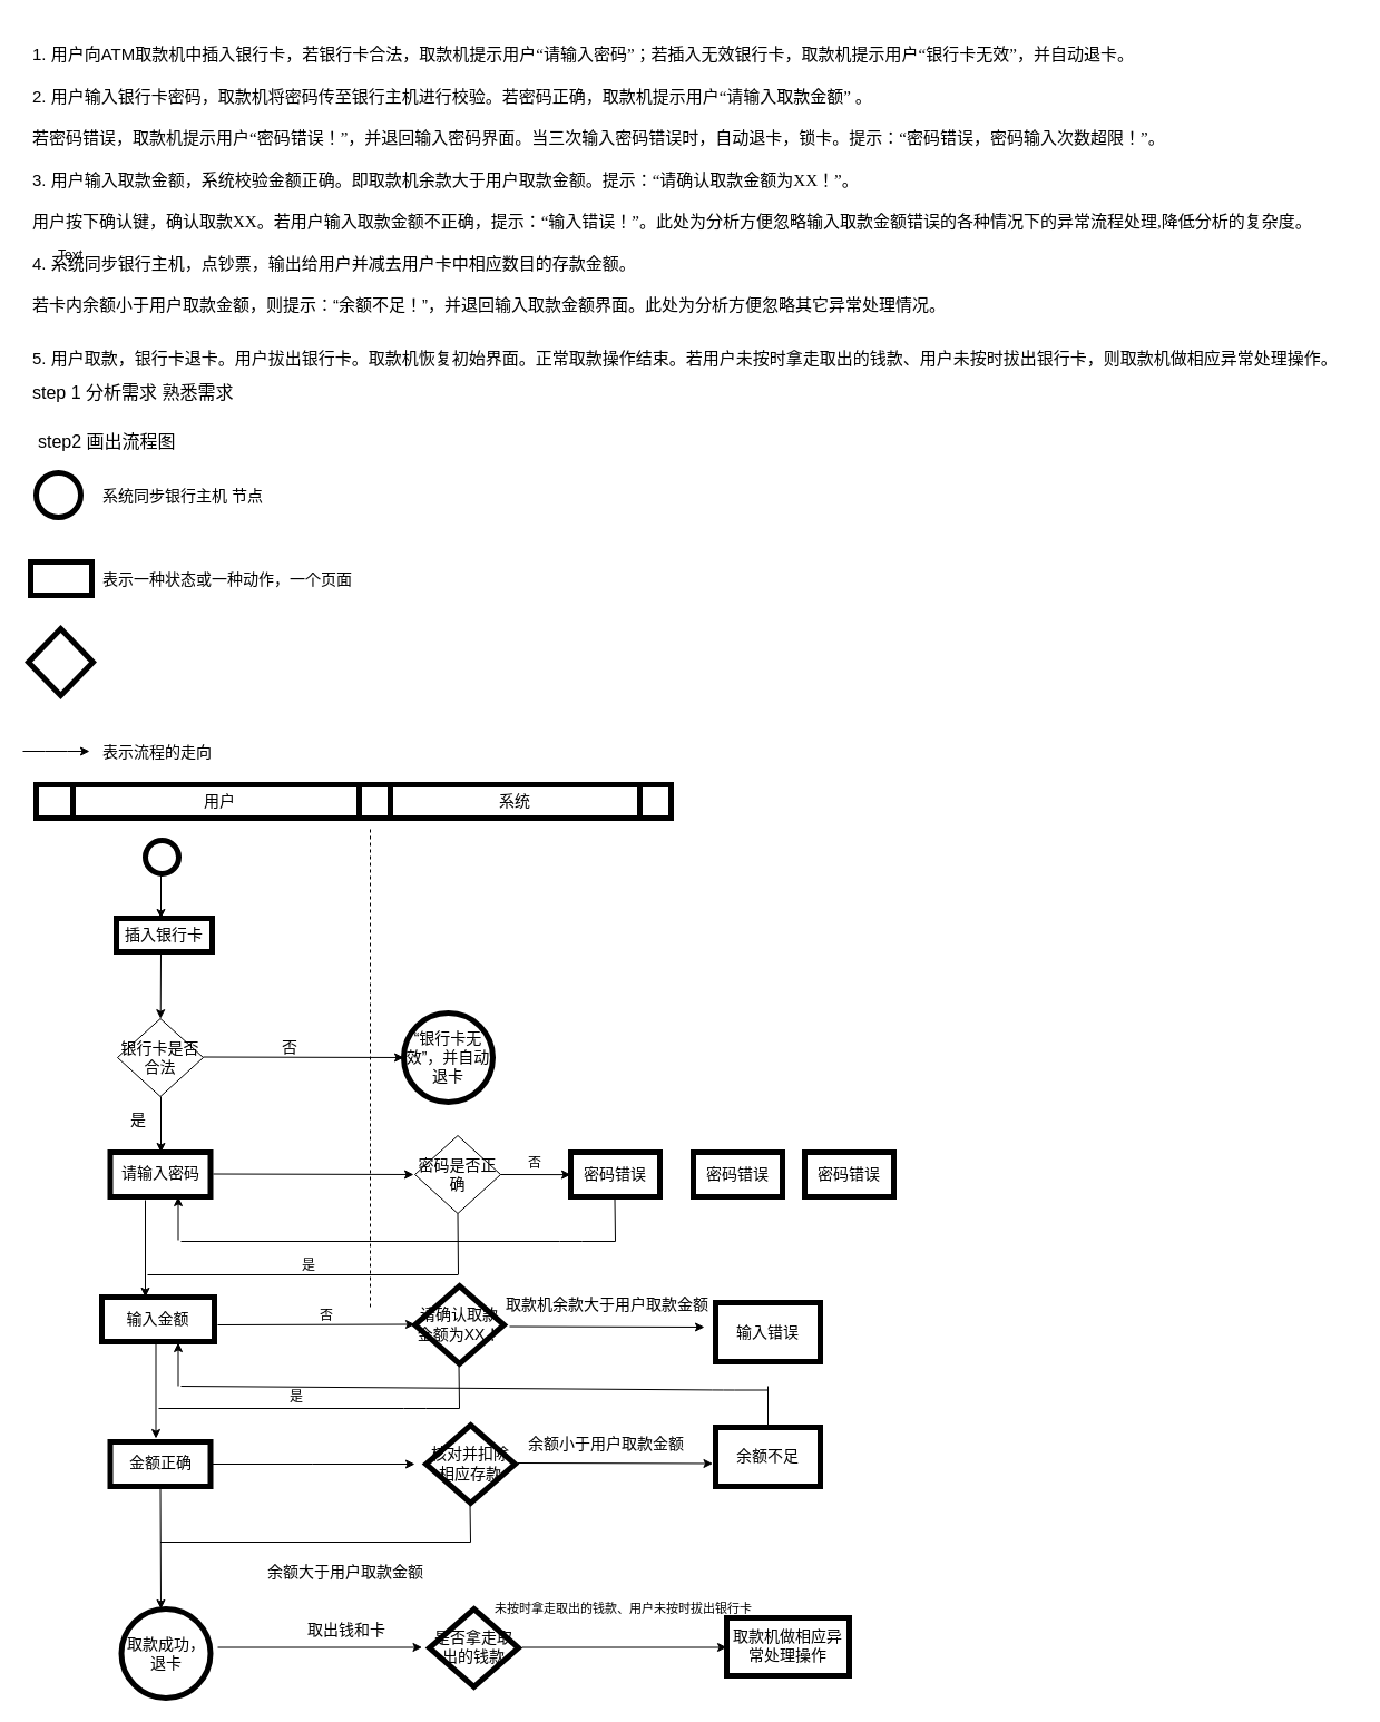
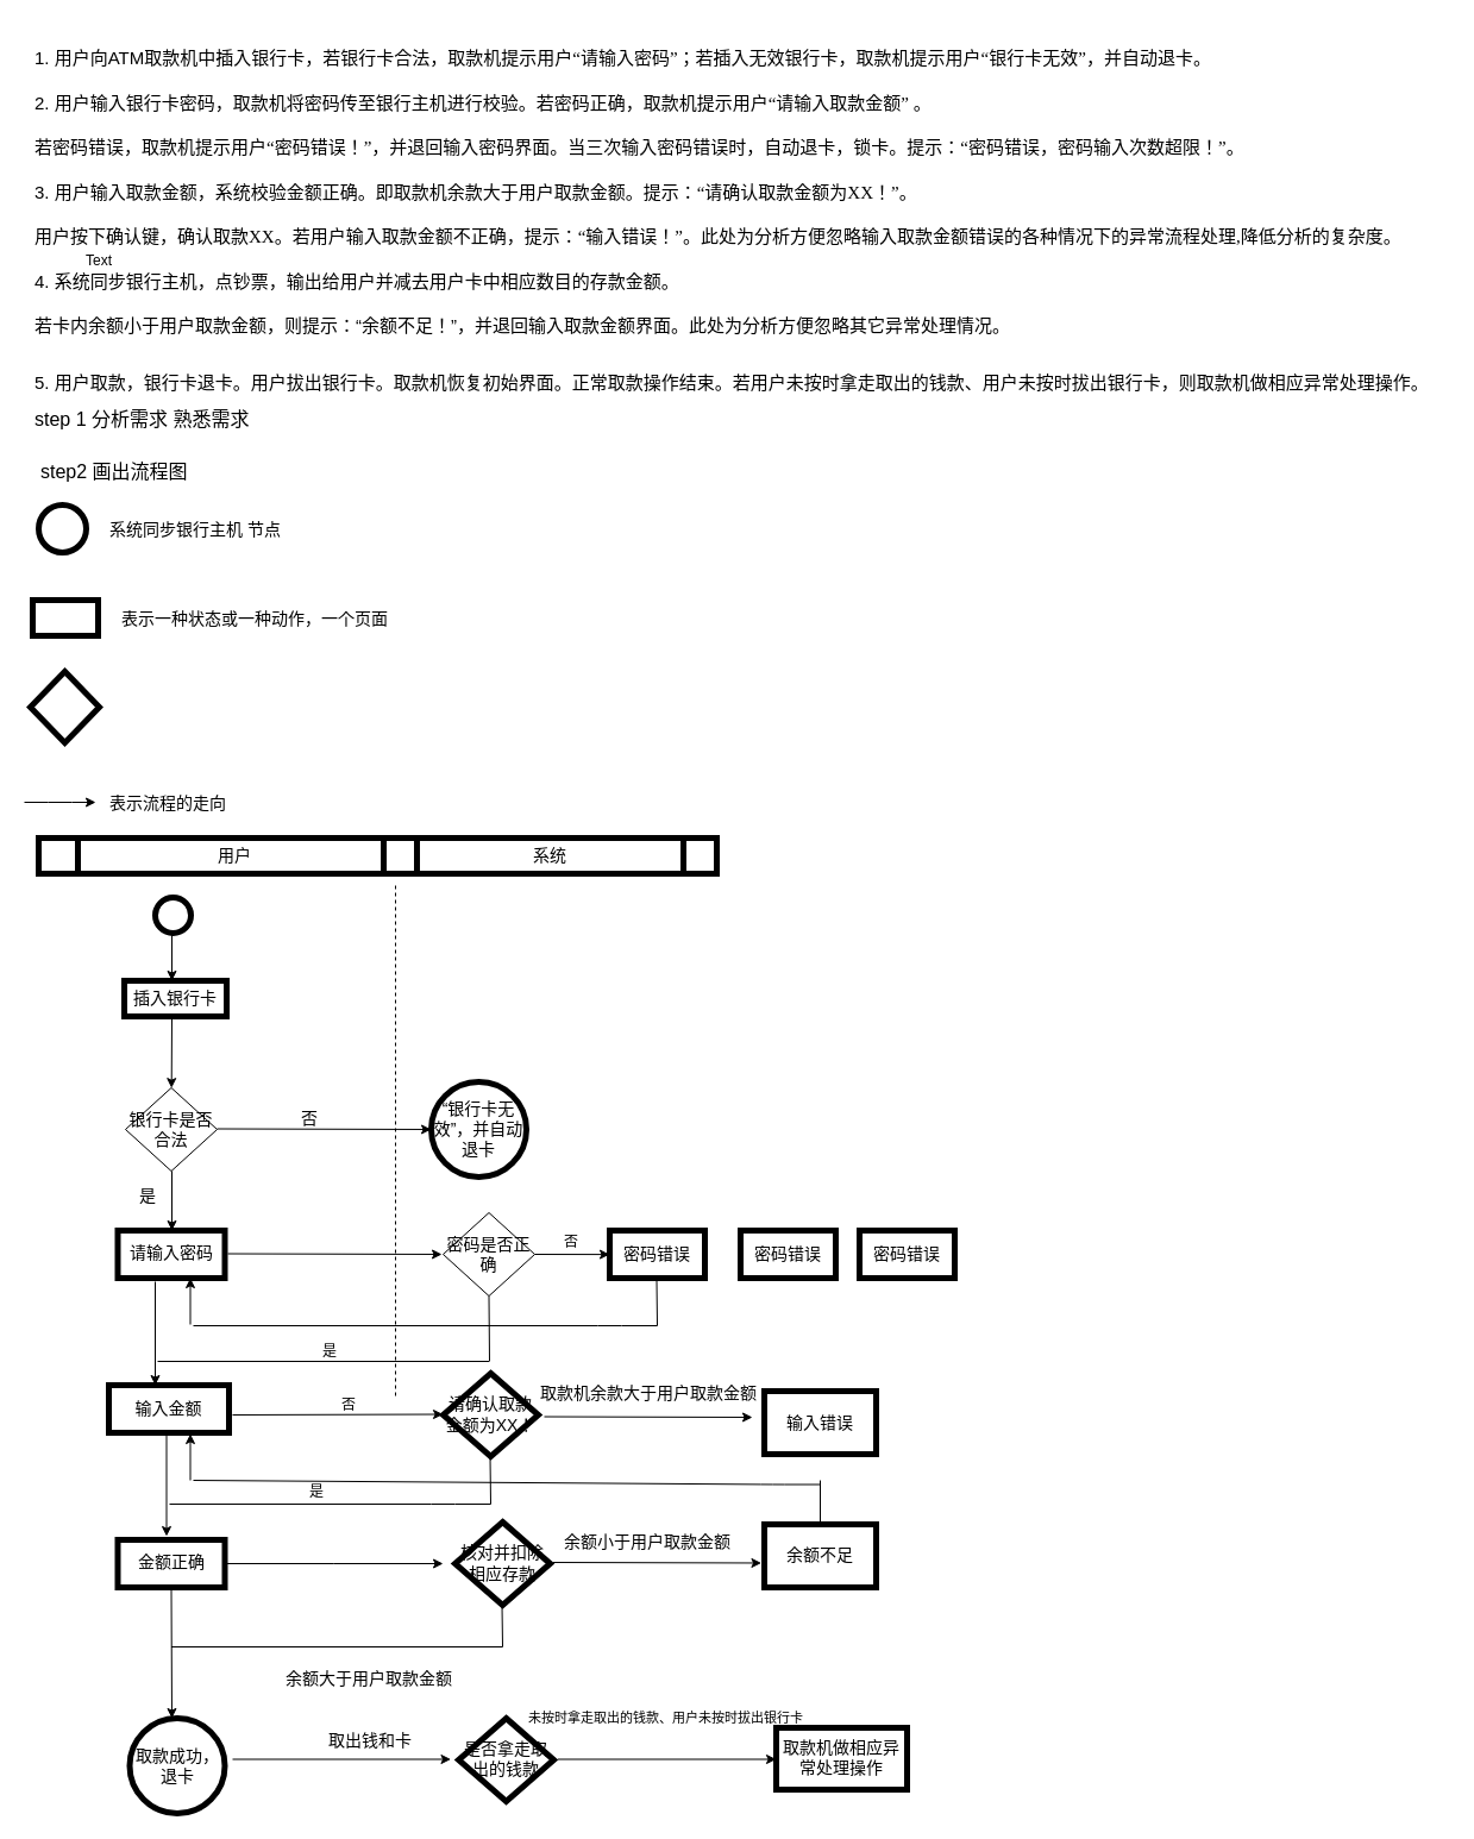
- <mxCell id="3" value="Text" style="text;html=1;resizable=0;points=[];autosize=1;align=left;verticalAlign=top;spacingTop=-4;" vertex="1" parent="1"><mxGeometry x="50" y="219" width="40" height="20" as="geometry" /></mxCell>
+ <mxCell id="3" value="Text" style="text;html=1;resizable=0;points=[];autosize=1;align=left;verticalAlign=top;spacingTop=-4;" vertex="1" parent="1"><mxGeometry x="70" y="209" width="40" height="20" as="geometry" /></mxCell>
- <mxCell id="9" value="&lt;font style=&quot;font-size: 14px&quot;&gt;表示一种状态或一种动作，一个页面&lt;/font&gt;" style="text;html=1;resizable=0;points=[];autosize=1;align=left;verticalAlign=top;spacingTop=-4;" vertex="1" parent="1"><mxGeometry x="90" y="509" width="240" height="20" as="geometry" /></mxCell>
+ <mxCell id="9" value="&lt;font style=&quot;font-size: 14px&quot;&gt;表示一种状态或一种动作，一个页面&lt;/font&gt;" style="text;html=1;resizable=0;points=[];autosize=1;align=left;verticalAlign=top;spacingTop=-4;" vertex="1" parent="1"><mxGeometry x="100" y="509" width="240" height="20" as="geometry" /></mxCell>
